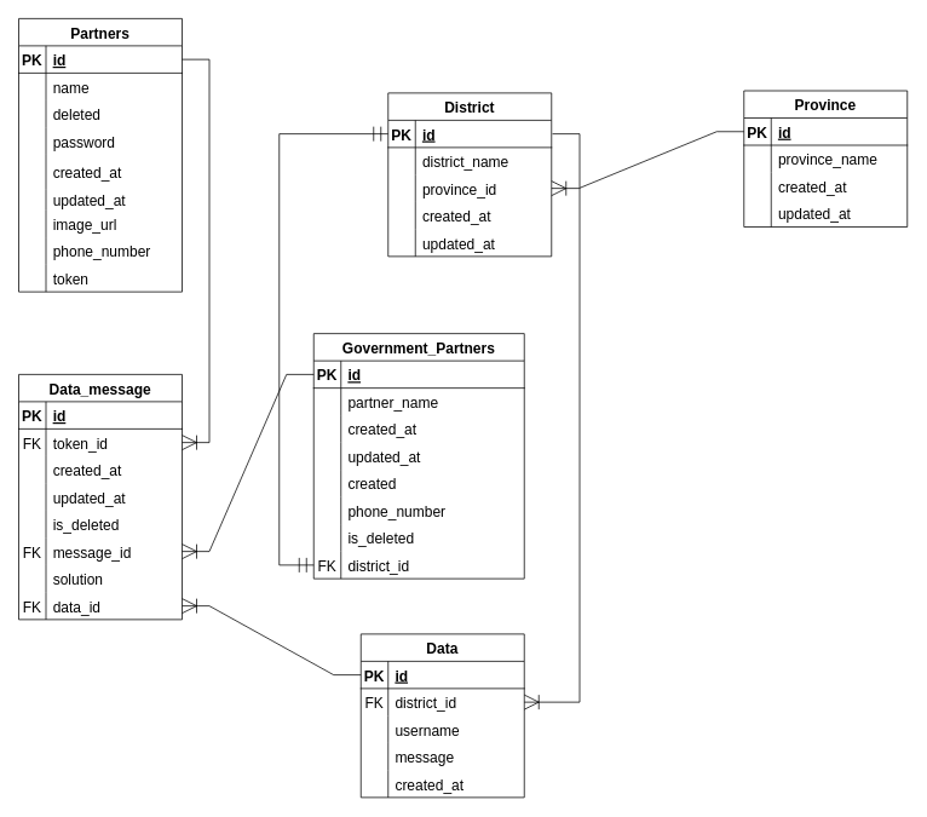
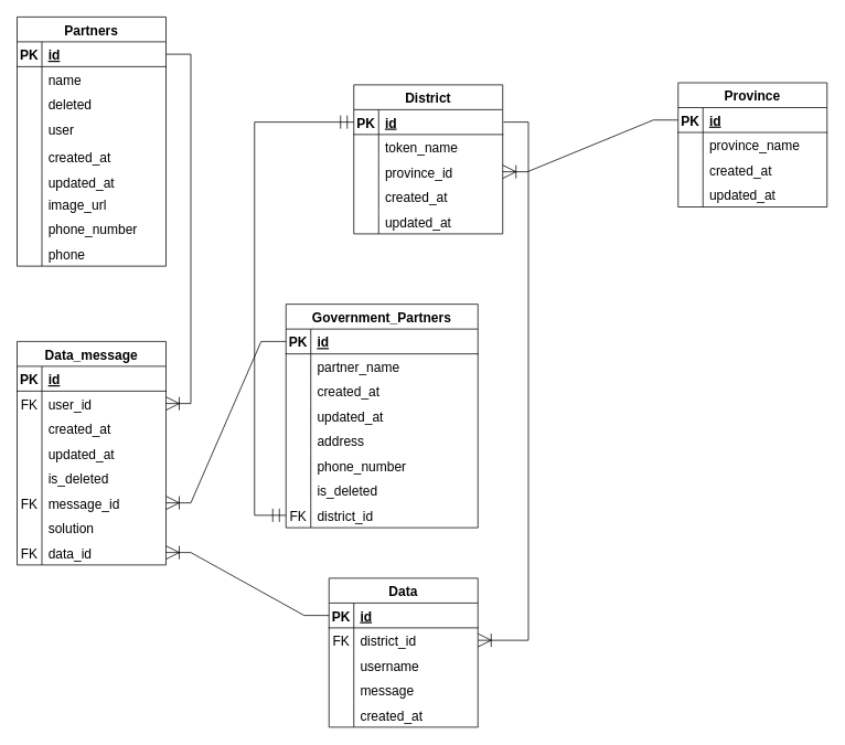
- <mxCell id="43" value="password" style="shape=partialRectangle;connectable=0;fillColor=none;top=0;left=0;bottom=0;right=0;align=left;spacingLeft=6;overflow=hidden;fontSize=16;" parent="41" vertex="1"><mxGeometry x="30" width="150" height="30" as="geometry"><mxRectangle width="150" height="30" as="alternateBounds" /></mxGeometry></mxCell>
+ <mxCell id="43" value="user" style="shape=partialRectangle;connectable=0;fillColor=none;top=0;left=0;bottom=0;right=0;align=left;spacingLeft=6;overflow=hidden;fontSize=16;" parent="41" vertex="1"><mxGeometry x="30" width="150" height="30" as="geometry"><mxRectangle width="150" height="30" as="alternateBounds" /></mxGeometry></mxCell>
- <mxCell id="8" value="district_name" style="shape=partialRectangle;connectable=0;fillColor=none;top=0;left=0;bottom=0;right=0;align=left;spacingLeft=6;overflow=hidden;fontSize=16;" vertex="1" parent="6"><mxGeometry x="30" width="150" height="30" as="geometry"><mxRectangle width="150" height="30" as="alternateBounds" /></mxGeometry></mxCell>
+ <mxCell id="8" value="token_name" style="shape=partialRectangle;connectable=0;fillColor=none;top=0;left=0;bottom=0;right=0;align=left;spacingLeft=6;overflow=hidden;fontSize=16;" vertex="1" parent="6"><mxGeometry x="30" width="150" height="30" as="geometry"><mxRectangle width="150" height="30" as="alternateBounds" /></mxGeometry></mxCell>
- <mxCell id="58" value="token" style="shape=partialRectangle;connectable=0;fillColor=none;top=0;left=0;bottom=0;right=0;align=left;spacingLeft=6;overflow=hidden;fontSize=16;" vertex="1" parent="56"><mxGeometry x="30" width="150" height="30" as="geometry"><mxRectangle width="150" height="30" as="alternateBounds" /></mxGeometry></mxCell>
+ <mxCell id="58" value="phone" style="shape=partialRectangle;connectable=0;fillColor=none;top=0;left=0;bottom=0;right=0;align=left;spacingLeft=6;overflow=hidden;fontSize=16;" vertex="1" parent="56"><mxGeometry x="30" width="150" height="30" as="geometry"><mxRectangle width="150" height="30" as="alternateBounds" /></mxGeometry></mxCell>
- <mxCell id="65" value="token_id" style="shape=partialRectangle;connectable=0;fillColor=none;top=0;left=0;bottom=0;right=0;align=left;spacingLeft=6;overflow=hidden;fontSize=16;" vertex="1" parent="63"><mxGeometry x="30" width="150" height="30" as="geometry"><mxRectangle width="150" height="30" as="alternateBounds" /></mxGeometry></mxCell>
+ <mxCell id="65" value="user_id" style="shape=partialRectangle;connectable=0;fillColor=none;top=0;left=0;bottom=0;right=0;align=left;spacingLeft=6;overflow=hidden;fontSize=16;" vertex="1" parent="63"><mxGeometry x="30" width="150" height="30" as="geometry"><mxRectangle width="150" height="30" as="alternateBounds" /></mxGeometry></mxCell>
- <mxCell id="115" value="created" style="shape=partialRectangle;connectable=0;fillColor=none;top=0;left=0;bottom=0;right=0;align=left;spacingLeft=6;overflow=hidden;fontSize=16;" vertex="1" parent="113"><mxGeometry x="30" width="202" height="30" as="geometry"><mxRectangle width="202" height="30" as="alternateBounds" /></mxGeometry></mxCell>
+ <mxCell id="115" value="address" style="shape=partialRectangle;connectable=0;fillColor=none;top=0;left=0;bottom=0;right=0;align=left;spacingLeft=6;overflow=hidden;fontSize=16;" vertex="1" parent="113"><mxGeometry x="30" width="202" height="30" as="geometry"><mxRectangle width="202" height="30" as="alternateBounds" /></mxGeometry></mxCell>
